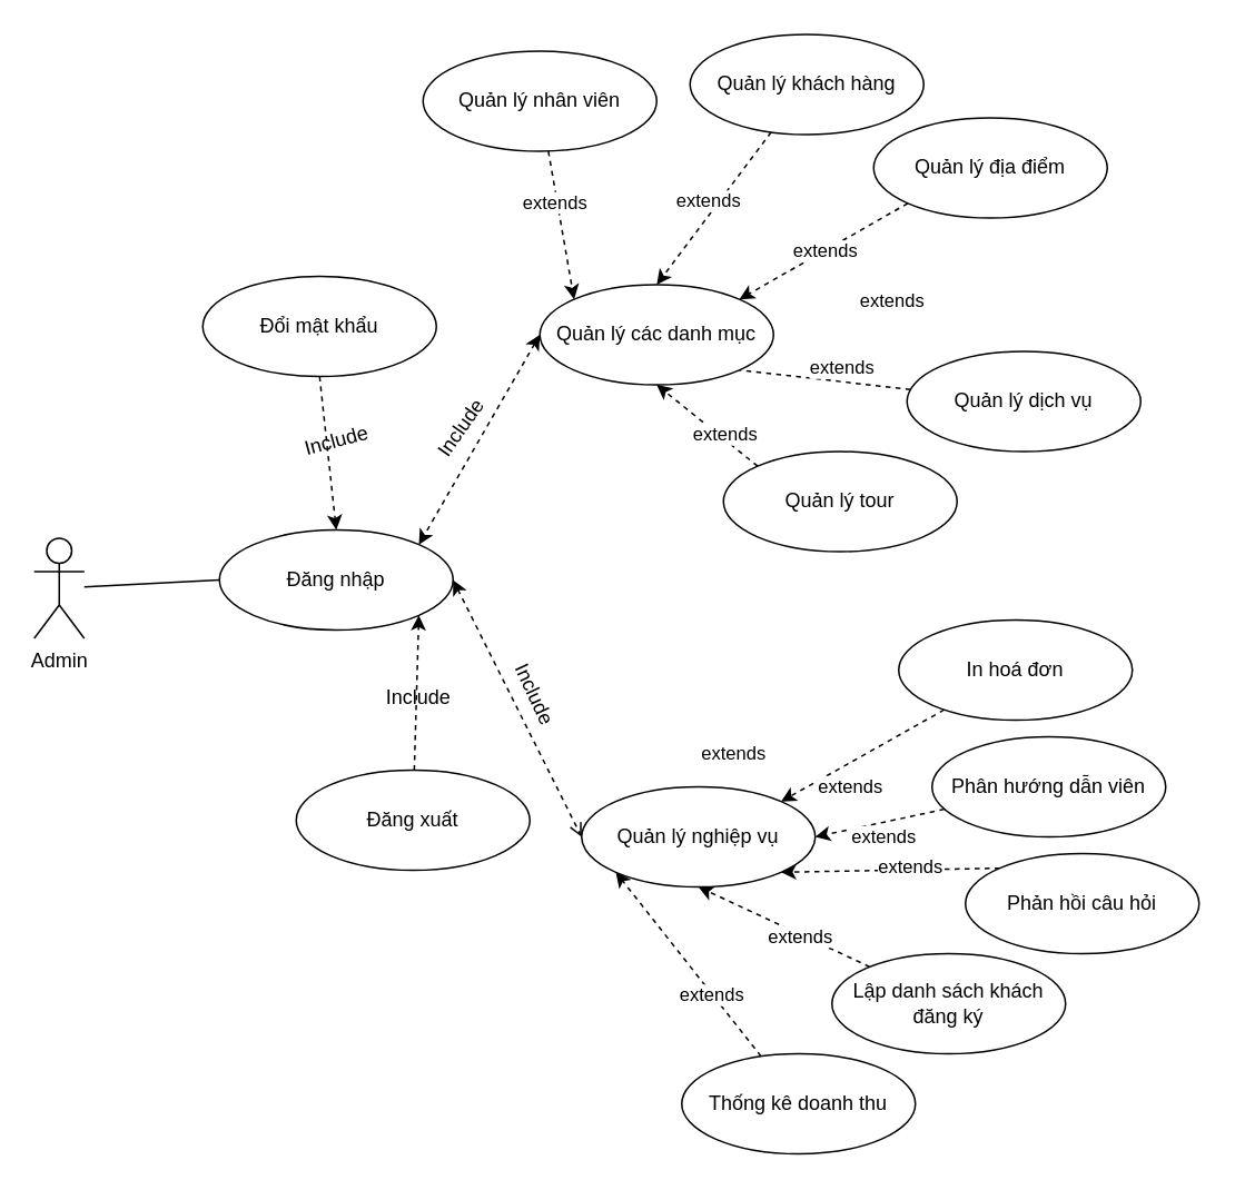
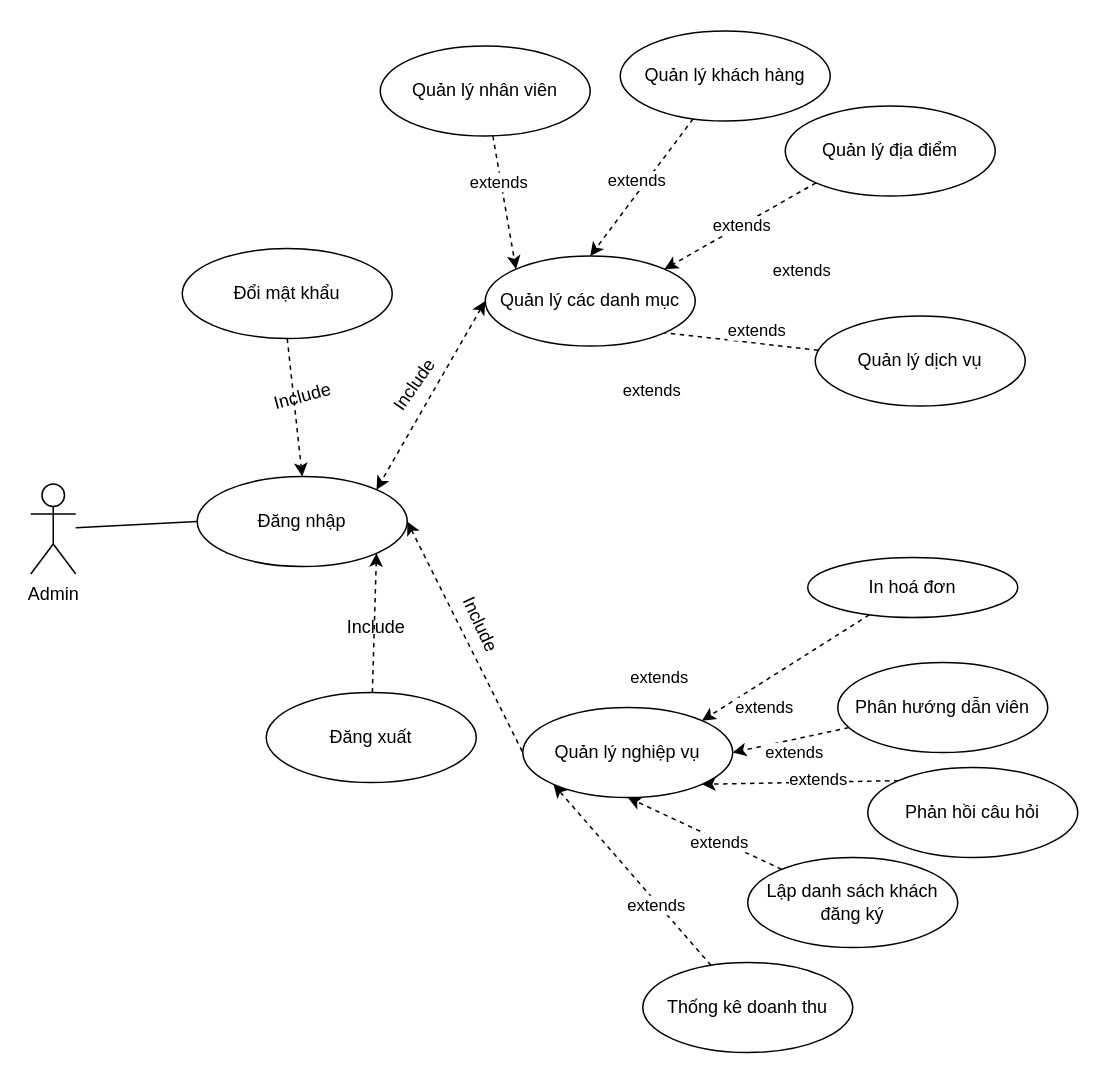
- <mxCell id="17" style="edgeStyle=none;rounded=0;orthogonalLoop=1;jettySize=auto;html=1;exitX=0;exitY=0;exitDx=0;exitDy=0;entryX=0.5;entryY=1;entryDx=0;entryDy=0;dashed=1;" parent="1" source="18" target="6" edge="1"><mxGeometry relative="1" as="geometry" /></mxCell>
- <mxCell id="18" value="Quản lý tour" style="ellipse;whiteSpace=wrap;html=1;" parent="1" vertex="1"><mxGeometry x="433" width="140" height="60" as="geometry" y="270" /></mxCell>
- <mxCell id="20" value="In hoá đơn" style="ellipse;whiteSpace=wrap;html=1;" parent="1" vertex="1"><mxGeometry x="538" y="371" width="140" height="60" as="geometry" /></mxCell>
+ <mxCell id="20" value="In hoá đơn" style="ellipse;whiteSpace=wrap;html=1;" parent="1" vertex="1"><mxGeometry x="538" y="371" width="140" height="40" as="geometry" /></mxCell>
- <mxCell id="2" style="edgeStyle=none;rounded=0;orthogonalLoop=1;jettySize=auto;html=1;entryX=0;entryY=0.5;entryDx=0;entryDy=0;endArrow=open;endFill=0;exitX=1;exitY=0.5;exitDx=0;exitDy=0;startArrow=classic;startFill=1;dashed=1;" parent="1" source="27" target="7" edge="1"><mxGeometry relative="1" as="geometry"><mxPoint x="276" y="317" as="sourcePoint" /></mxGeometry></mxCell>
+ <mxCell id="2" style="edgeStyle=none;rounded=0;orthogonalLoop=1;jettySize=auto;html=1;entryX=0;entryY=0.5;entryDx=0;entryDy=0;endArrow=none;endFill=0;exitX=1;exitY=0.5;exitDx=0;exitDy=0;startArrow=classic;startFill=1;dashed=1;" parent="1" source="27" target="7" edge="1"><mxGeometry relative="1" as="geometry"><mxPoint x="276" y="317" as="sourcePoint" /></mxGeometry></mxCell>
- <mxCell id="44" value="Thống kê doanh thu" style="ellipse;whiteSpace=wrap;html=1;" parent="1" vertex="1"><mxGeometry x="408" y="631" width="140" height="60" as="geometry" /></mxCell>
+ <mxCell id="44" value="Thống kê doanh thu" style="ellipse;whiteSpace=wrap;html=1;" parent="1" vertex="1"><mxGeometry x="428" y="641" width="140" height="60" as="geometry" /></mxCell>
